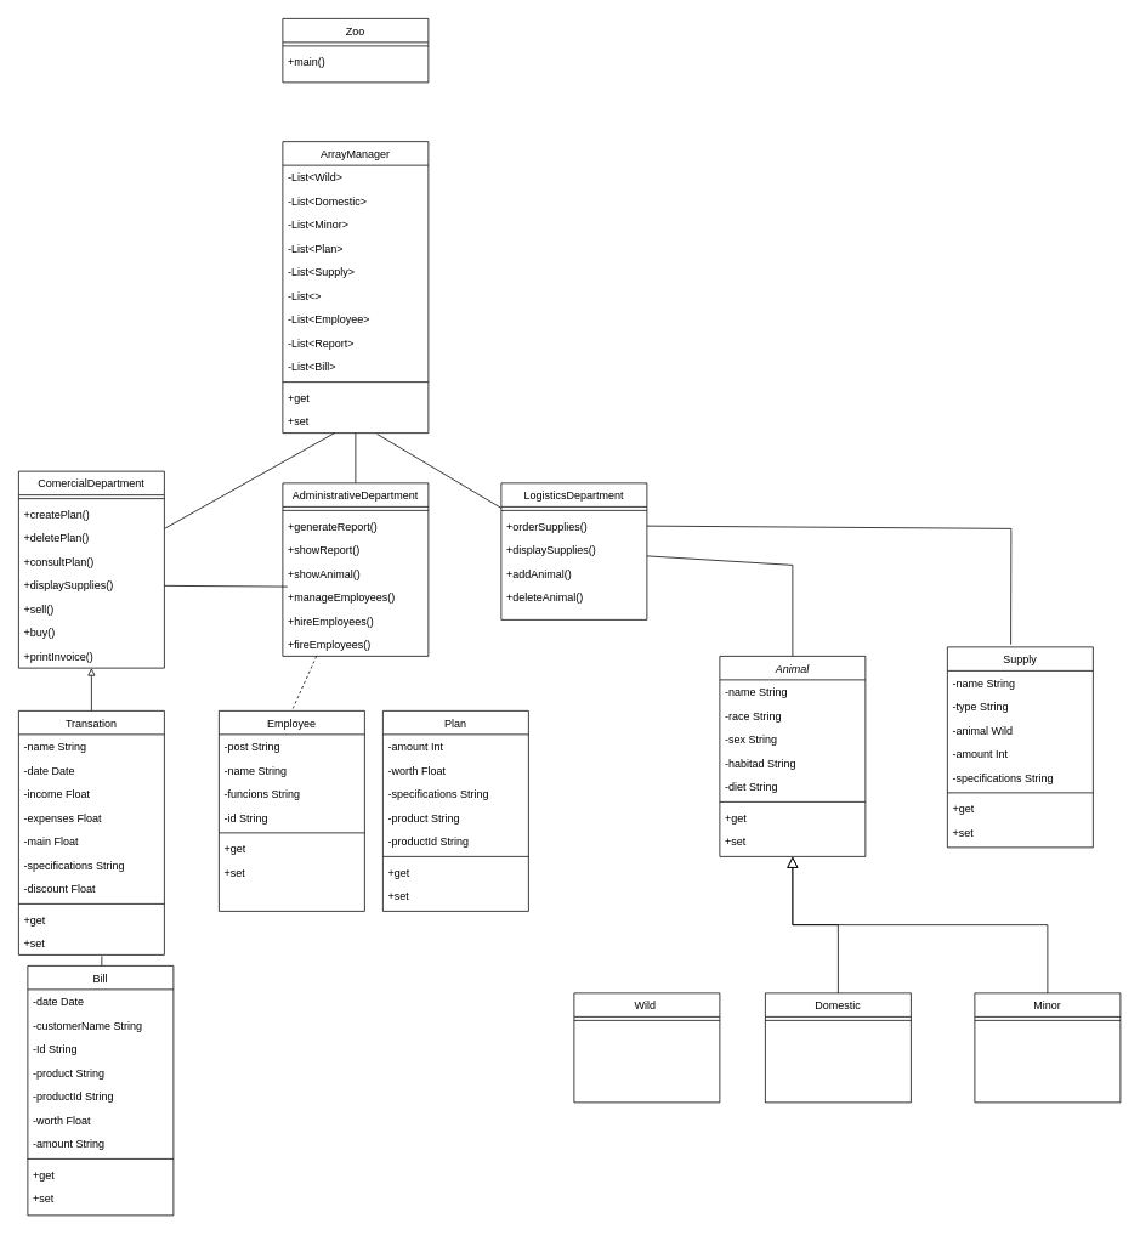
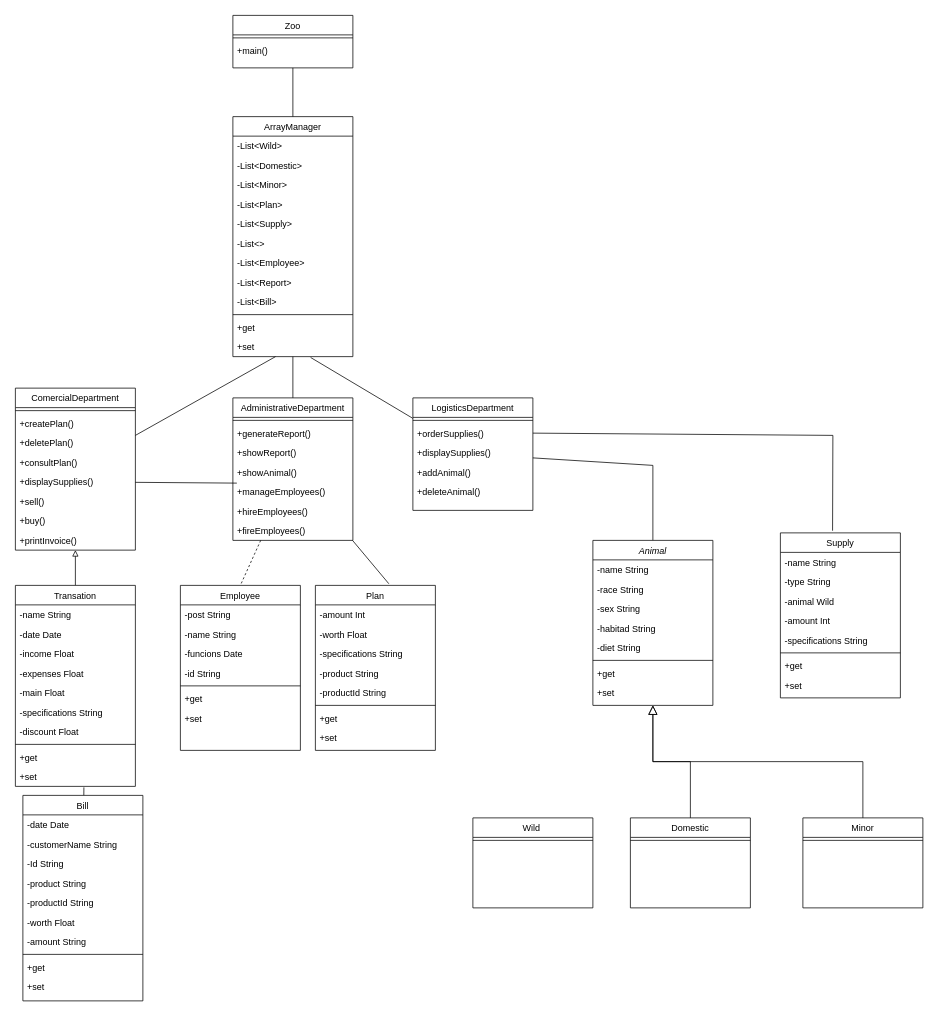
+ <mxCell id="44" style="edgeStyle=none;rounded=0;orthogonalLoop=1;jettySize=auto;html=1;entryX=0.5;entryY=0;entryDx=0;entryDy=0;endArrow=none;endFill=0;" parent="1" source="45" target="31" edge="1"><mxGeometry relative="1" as="geometry" /></mxCell>
+ <mxCell id="11" value="" style="edgeStyle=none;rounded=0;orthogonalLoop=1;jettySize=auto;html=1;endArrow=none;endFill=0;entryX=0.612;entryY=-0.01;entryDx=0;entryDy=0;entryPerimeter=0;" parent="1" source="13" target="94" edge="1"><mxGeometry relative="1" as="geometry" /></mxCell>
- <mxCell id="89" value="-funcions String" style="text;align=left;verticalAlign=top;spacingLeft=4;spacingRight=4;overflow=hidden;rotatable=0;points=[[0,0.5],[1,0.5]];portConstraint=eastwest;" parent="86" vertex="1"><mxGeometry y="78" width="160" height="26" as="geometry" /></mxCell>
+ <mxCell id="89" value="-funcions Date" style="text;align=left;verticalAlign=top;spacingLeft=4;spacingRight=4;overflow=hidden;rotatable=0;points=[[0,0.5],[1,0.5]];portConstraint=eastwest;" parent="86" vertex="1"><mxGeometry y="78" width="160" height="26" as="geometry" /></mxCell>
